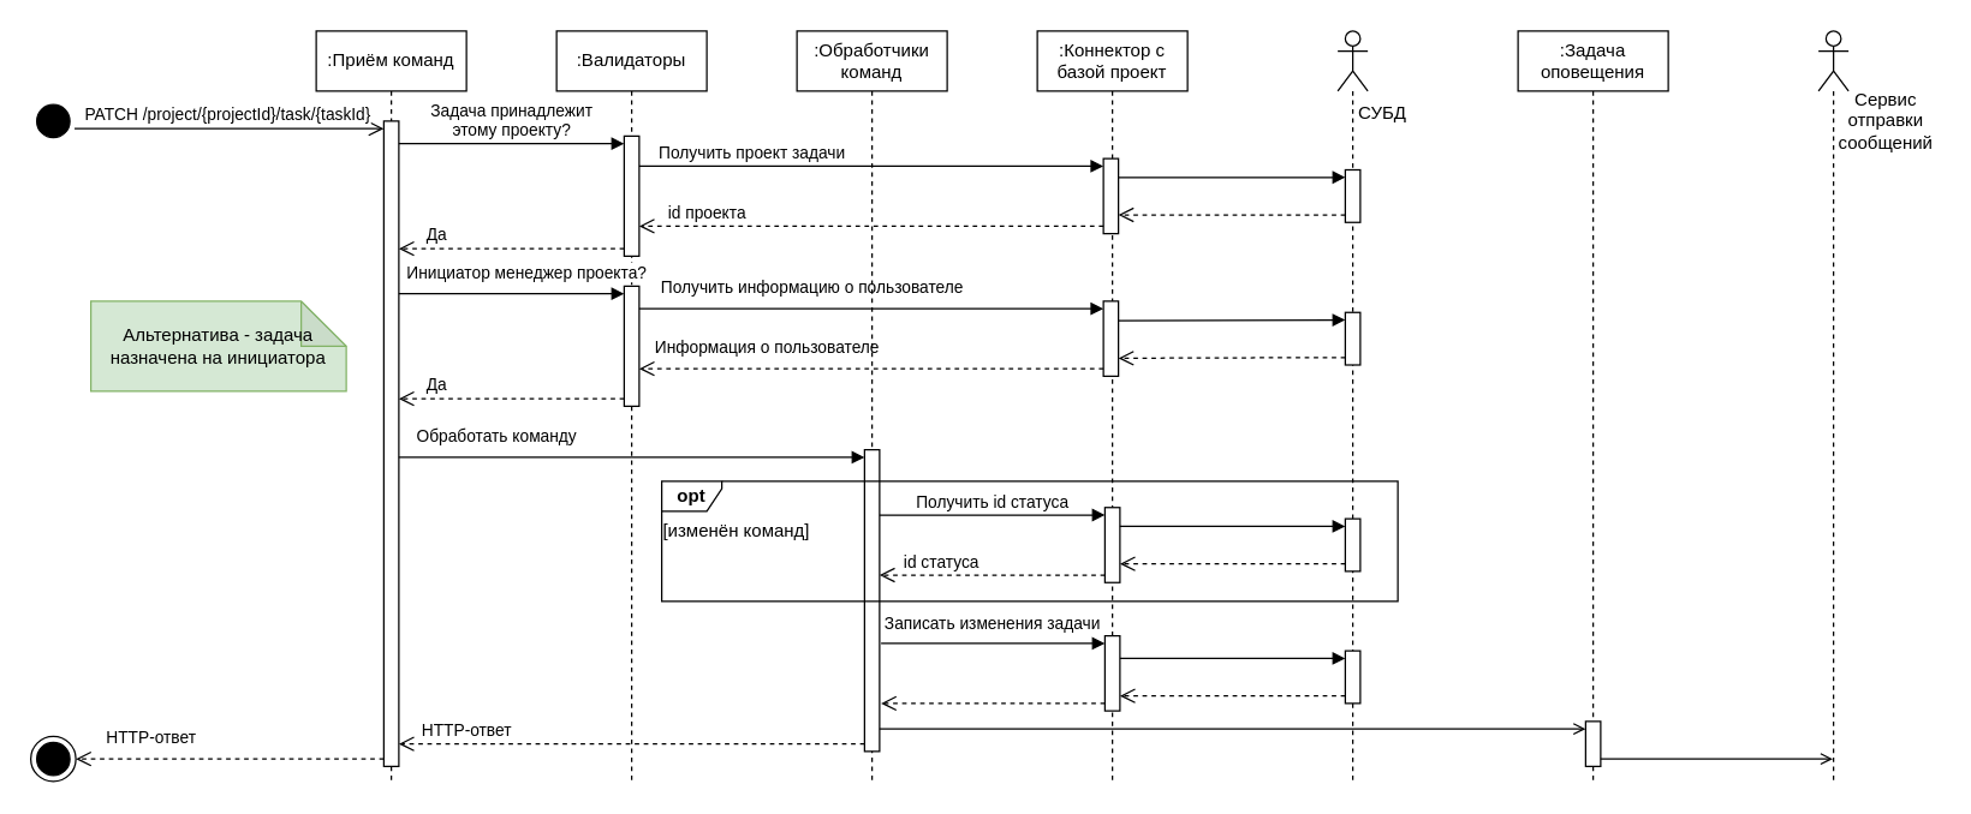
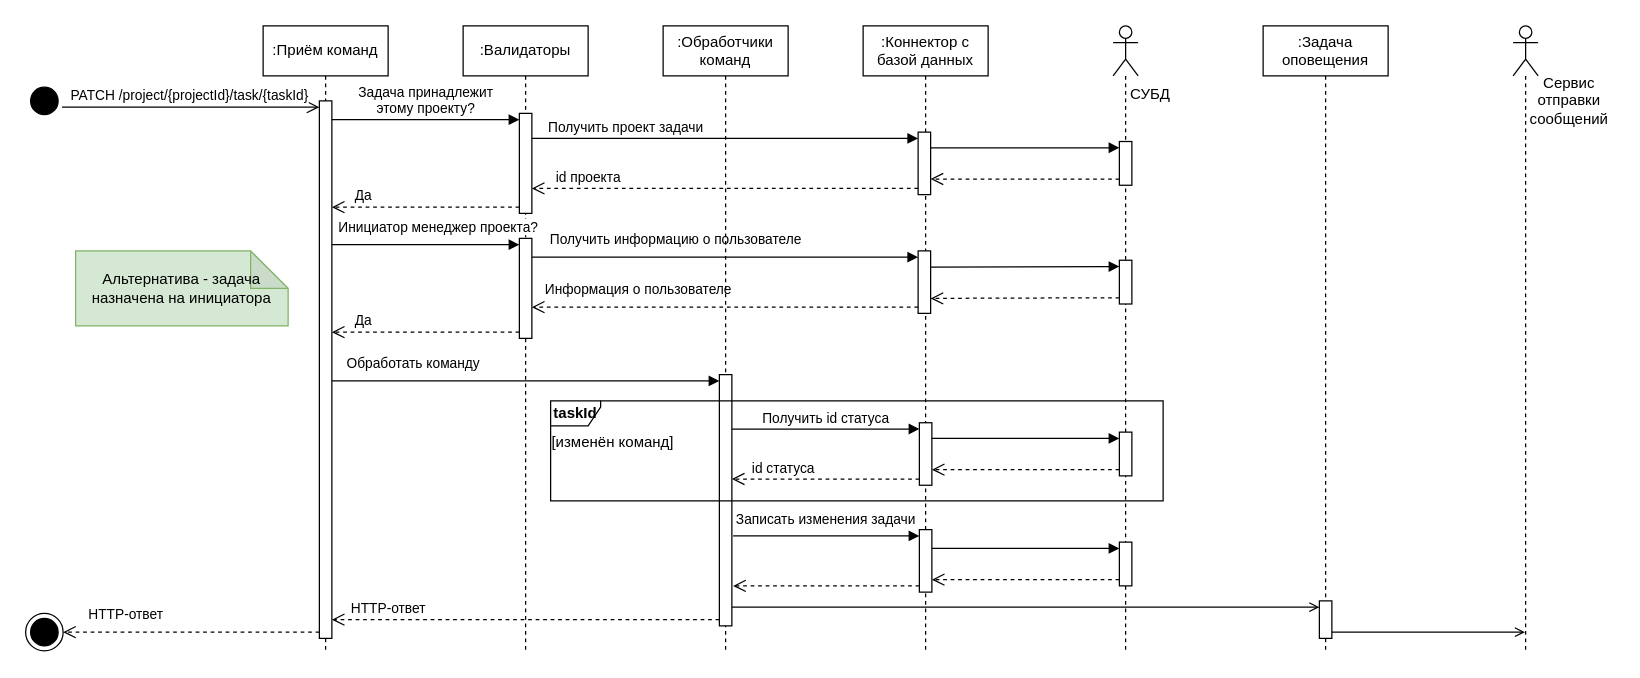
- <mxCell id="9" value=":Коннектор с базой проект" style="shape=umlLifeline;perimeter=lifelinePerimeter;whiteSpace=wrap;html=1;container=1;dropTarget=0;collapsible=0;recursiveResize=0;outlineConnect=0;portConstraint=eastwest;newEdgeStyle={&quot;curved&quot;:0,&quot;rounded&quot;:0};" parent="1" vertex="1"><mxGeometry x="690" y="20" width="100" height="500" as="geometry" /></mxCell>
+ <mxCell id="9" value=":Коннектор с базой данных" style="shape=umlLifeline;perimeter=lifelinePerimeter;whiteSpace=wrap;html=1;container=1;dropTarget=0;collapsible=0;recursiveResize=0;outlineConnect=0;portConstraint=eastwest;newEdgeStyle={&quot;curved&quot;:0,&quot;rounded&quot;:0};" parent="1" vertex="1"><mxGeometry x="690" y="20" width="100" height="500" as="geometry" /></mxCell>
- <mxCell id="54" value="&lt;b&gt;opt&lt;/b&gt;" style="shape=umlFrame;whiteSpace=wrap;html=1;pointerEvents=0;width=40;height=20;" vertex="1" parent="1"><mxGeometry x="440" y="320" width="490" height="80" as="geometry" /></mxCell>
+ <mxCell id="54" value="&lt;b&gt;taskId&lt;/b&gt;" style="shape=umlFrame;whiteSpace=wrap;html=1;pointerEvents=0;width=40;height=20;" vertex="1" parent="1"><mxGeometry x="440" y="320" width="490" height="80" as="geometry" /></mxCell>
